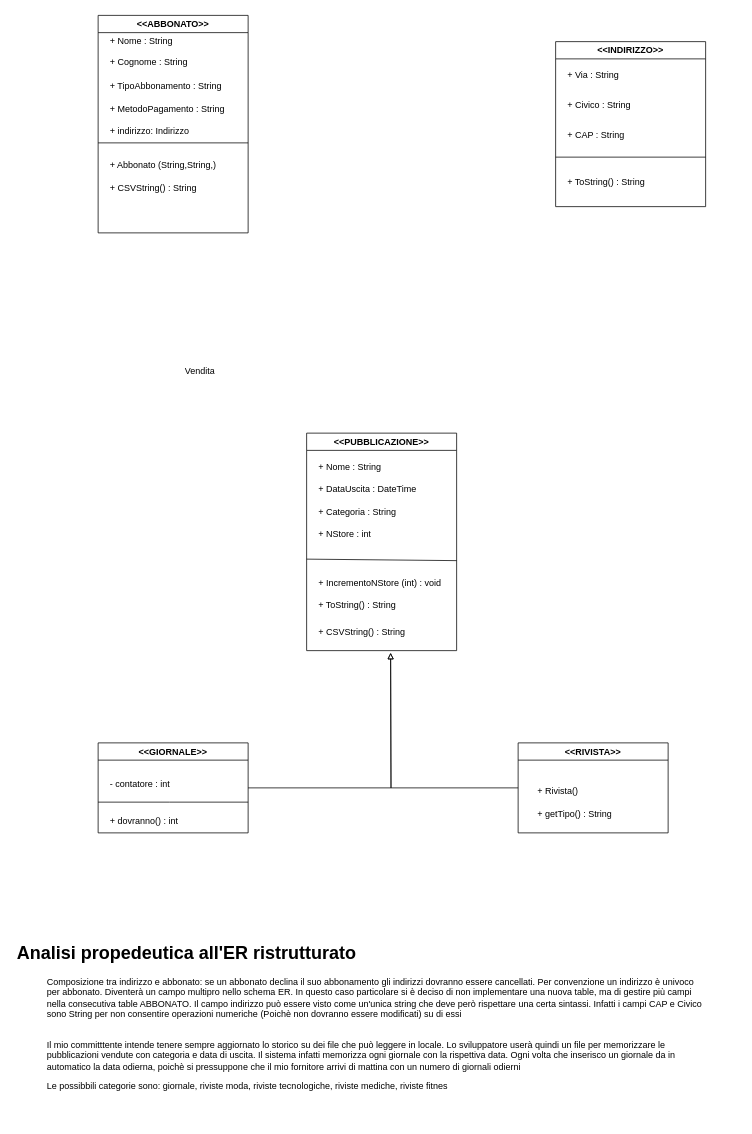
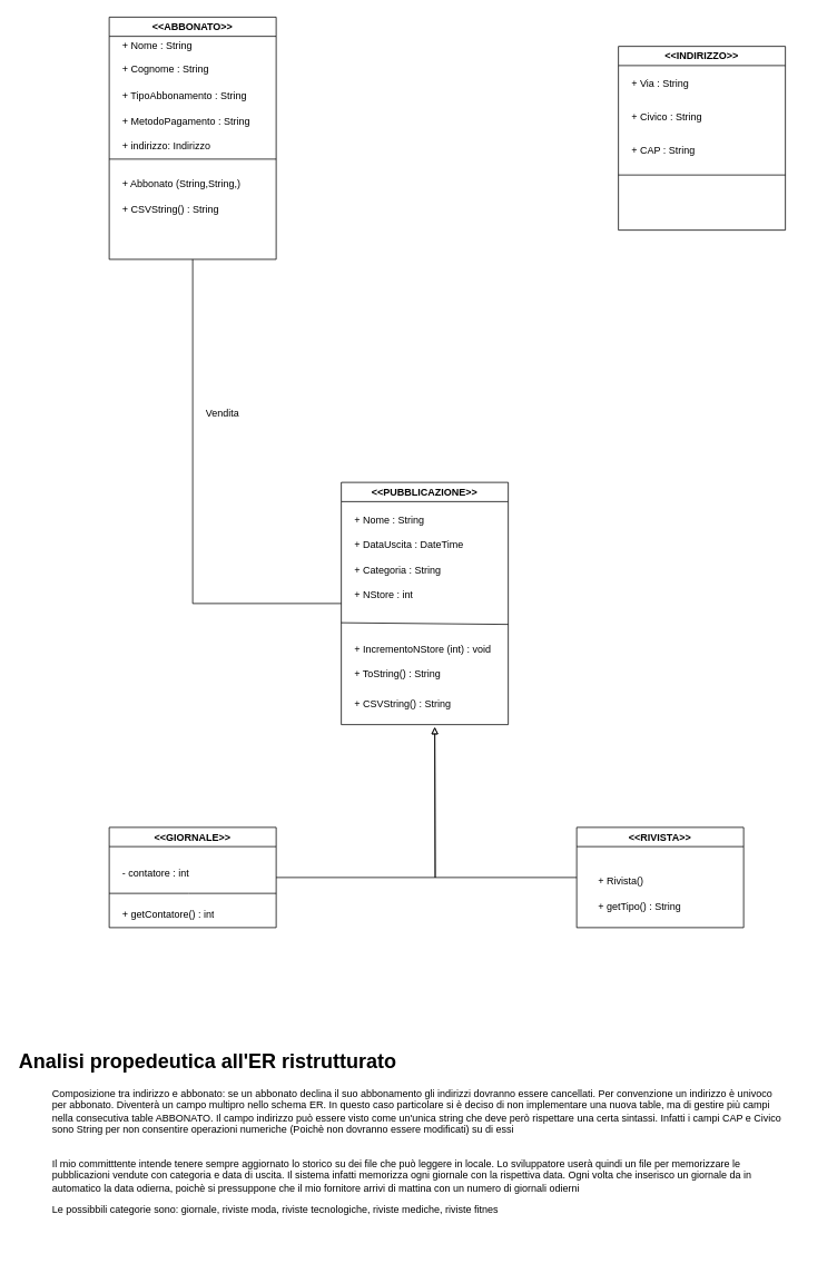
- <mxCell id="33" value="+ ToString() : String" style="text;strokeColor=none;fillColor=none;align=left;verticalAlign=middle;spacingLeft=4;spacingRight=4;overflow=hidden;points=[[0,0.5],[1,0.5]];portConstraint=eastwest;rotatable=0;whiteSpace=wrap;html=1;" parent="31" vertex="1"><mxGeometry x="10" y="172" width="180" height="30" as="geometry" /></mxCell>
+ <mxCell id="29" value="" style="endArrow=none;html=1;rounded=0;hachureGap=4;fontFamily=Architects Daughter;fontSource=https%3A%2F%2Ffonts.googleapis.com%2Fcss%3Ffamily%3DArchitects%2BDaughter;entryX=0.5;entryY=1;entryDx=0;entryDy=0;exitX=0;exitY=0.5;exitDx=0;exitDy=0;" parent="1" source="16" target="5" edge="1"><mxGeometry width="50" height="50" relative="1" as="geometry"><mxPoint x="480" y="450" as="sourcePoint" /><mxPoint x="530" y="400" as="targetPoint" /><Array as="points"><mxPoint x="230" y="722" /></Array></mxGeometry></mxCell>
- <mxCell id="14" value="+ dovranno() : int" style="text;strokeColor=none;fillColor=none;align=left;verticalAlign=middle;spacingLeft=4;spacingRight=4;overflow=hidden;points=[[0,0.5],[1,0.5]];portConstraint=eastwest;rotatable=0;whiteSpace=wrap;html=1;" parent="12" vertex="1"><mxGeometry x="10" y="90" width="180" height="30" as="geometry" /></mxCell>
+ <mxCell id="14" value="+ getContatore() : int" style="text;strokeColor=none;fillColor=none;align=left;verticalAlign=middle;spacingLeft=4;spacingRight=4;overflow=hidden;points=[[0,0.5],[1,0.5]];portConstraint=eastwest;rotatable=0;whiteSpace=wrap;html=1;" parent="12" vertex="1"><mxGeometry x="10" y="90" width="180" height="30" as="geometry" /></mxCell>
